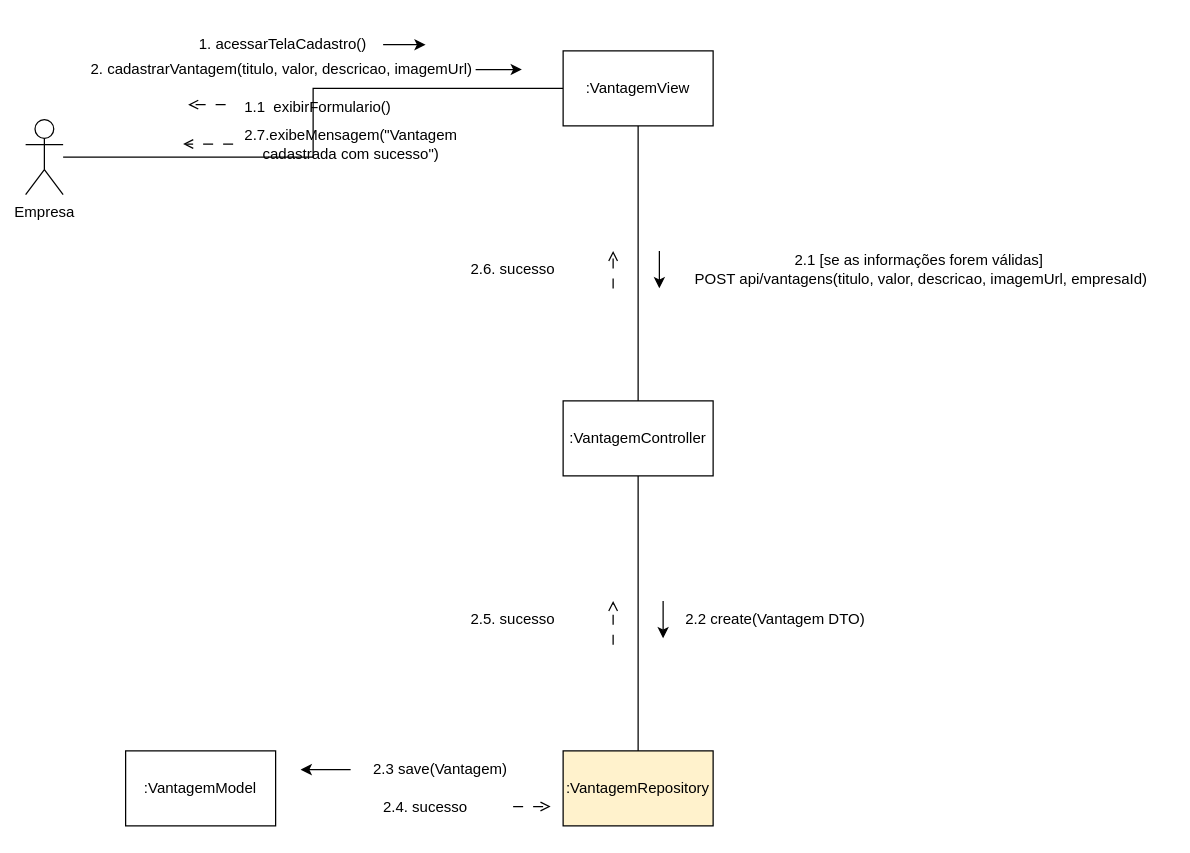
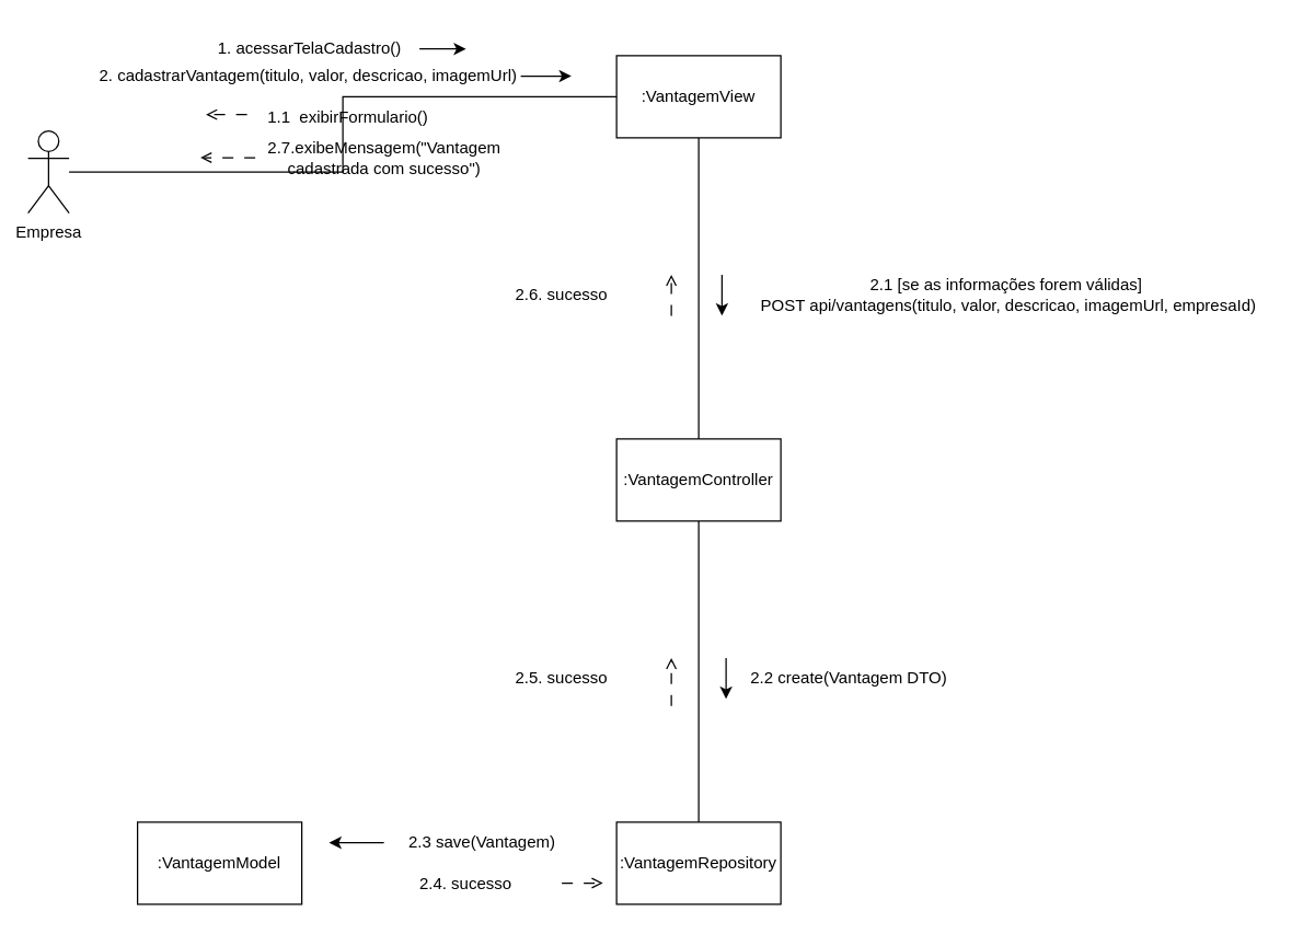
- <mxCell id="8" value=":VantagemRepository" style="rounded=0;whiteSpace=wrap;html=1;fillColor=#fff2cc;" vertex="1" parent="1"><mxGeometry x="450" y="600" width="120" height="60" as="geometry" /></mxCell>
+ <mxCell id="8" value=":VantagemRepository" style="rounded=0;whiteSpace=wrap;html=1;" vertex="1" parent="1"><mxGeometry x="450" y="600" width="120" height="60" as="geometry" /></mxCell>
